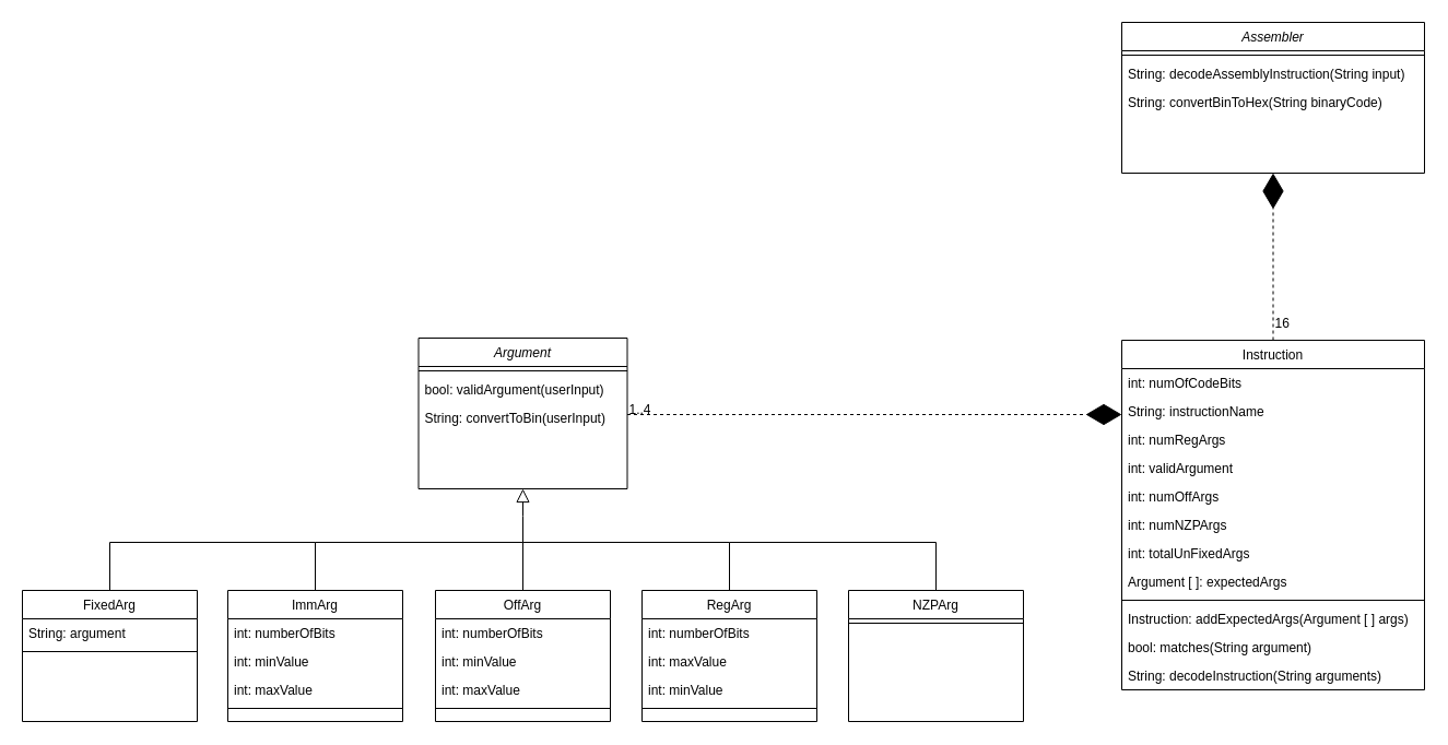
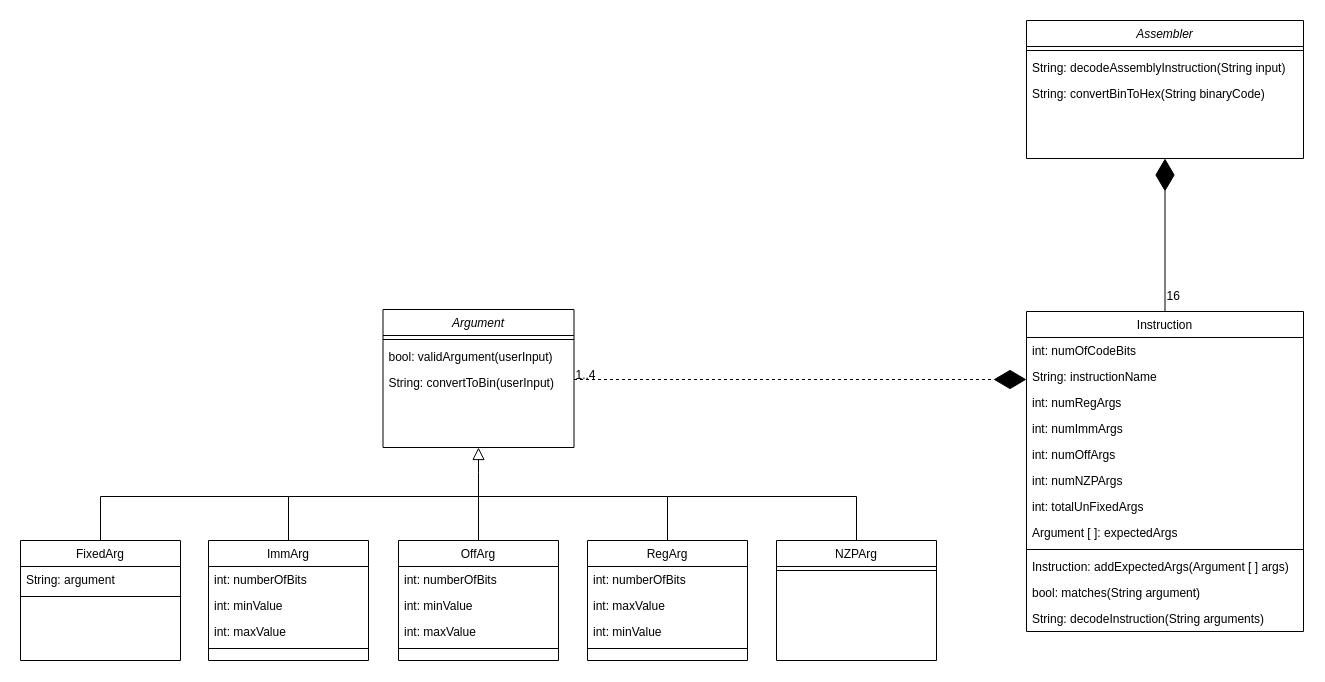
- <mxCell id="56" style="edgeStyle=orthogonalEdgeStyle;rounded=0;orthogonalLoop=1;jettySize=auto;html=1;exitX=0.5;exitY=0;exitDx=0;exitDy=0;endArrow=diamondThin;endFill=1;endSize=30;entryX=0.5;entryY=1;entryDx=0;entryDy=0;dashed=1;" edge="1" parent="1" source="12" target="52"><mxGeometry relative="1" as="geometry"><mxPoint x="1114" y="40" as="targetPoint" /></mxGeometry></mxCell>
+ <mxCell id="56" style="edgeStyle=orthogonalEdgeStyle;rounded=0;orthogonalLoop=1;jettySize=auto;html=1;exitX=0.5;exitY=0;exitDx=0;exitDy=0;endArrow=diamondThin;endFill=1;endSize=30;entryX=0.5;entryY=1;entryDx=0;entryDy=0;" edge="1" parent="1" source="12" target="52"><mxGeometry relative="1" as="geometry"><mxPoint x="1114" y="40" as="targetPoint" /></mxGeometry></mxCell>
- <mxCell id="16" value="int: validArgument" style="text;align=left;verticalAlign=top;spacingLeft=4;spacingRight=4;overflow=hidden;rotatable=0;points=[[0,0.5],[1,0.5]];portConstraint=eastwest;rounded=0;shadow=0;html=0;" vertex="1" parent="12"><mxGeometry y="104" width="277" height="26" as="geometry" /></mxCell>
+ <mxCell id="16" value="int: numImmArgs" style="text;align=left;verticalAlign=top;spacingLeft=4;spacingRight=4;overflow=hidden;rotatable=0;points=[[0,0.5],[1,0.5]];portConstraint=eastwest;rounded=0;shadow=0;html=0;" vertex="1" parent="12"><mxGeometry y="104" width="277" height="26" as="geometry" /></mxCell>
